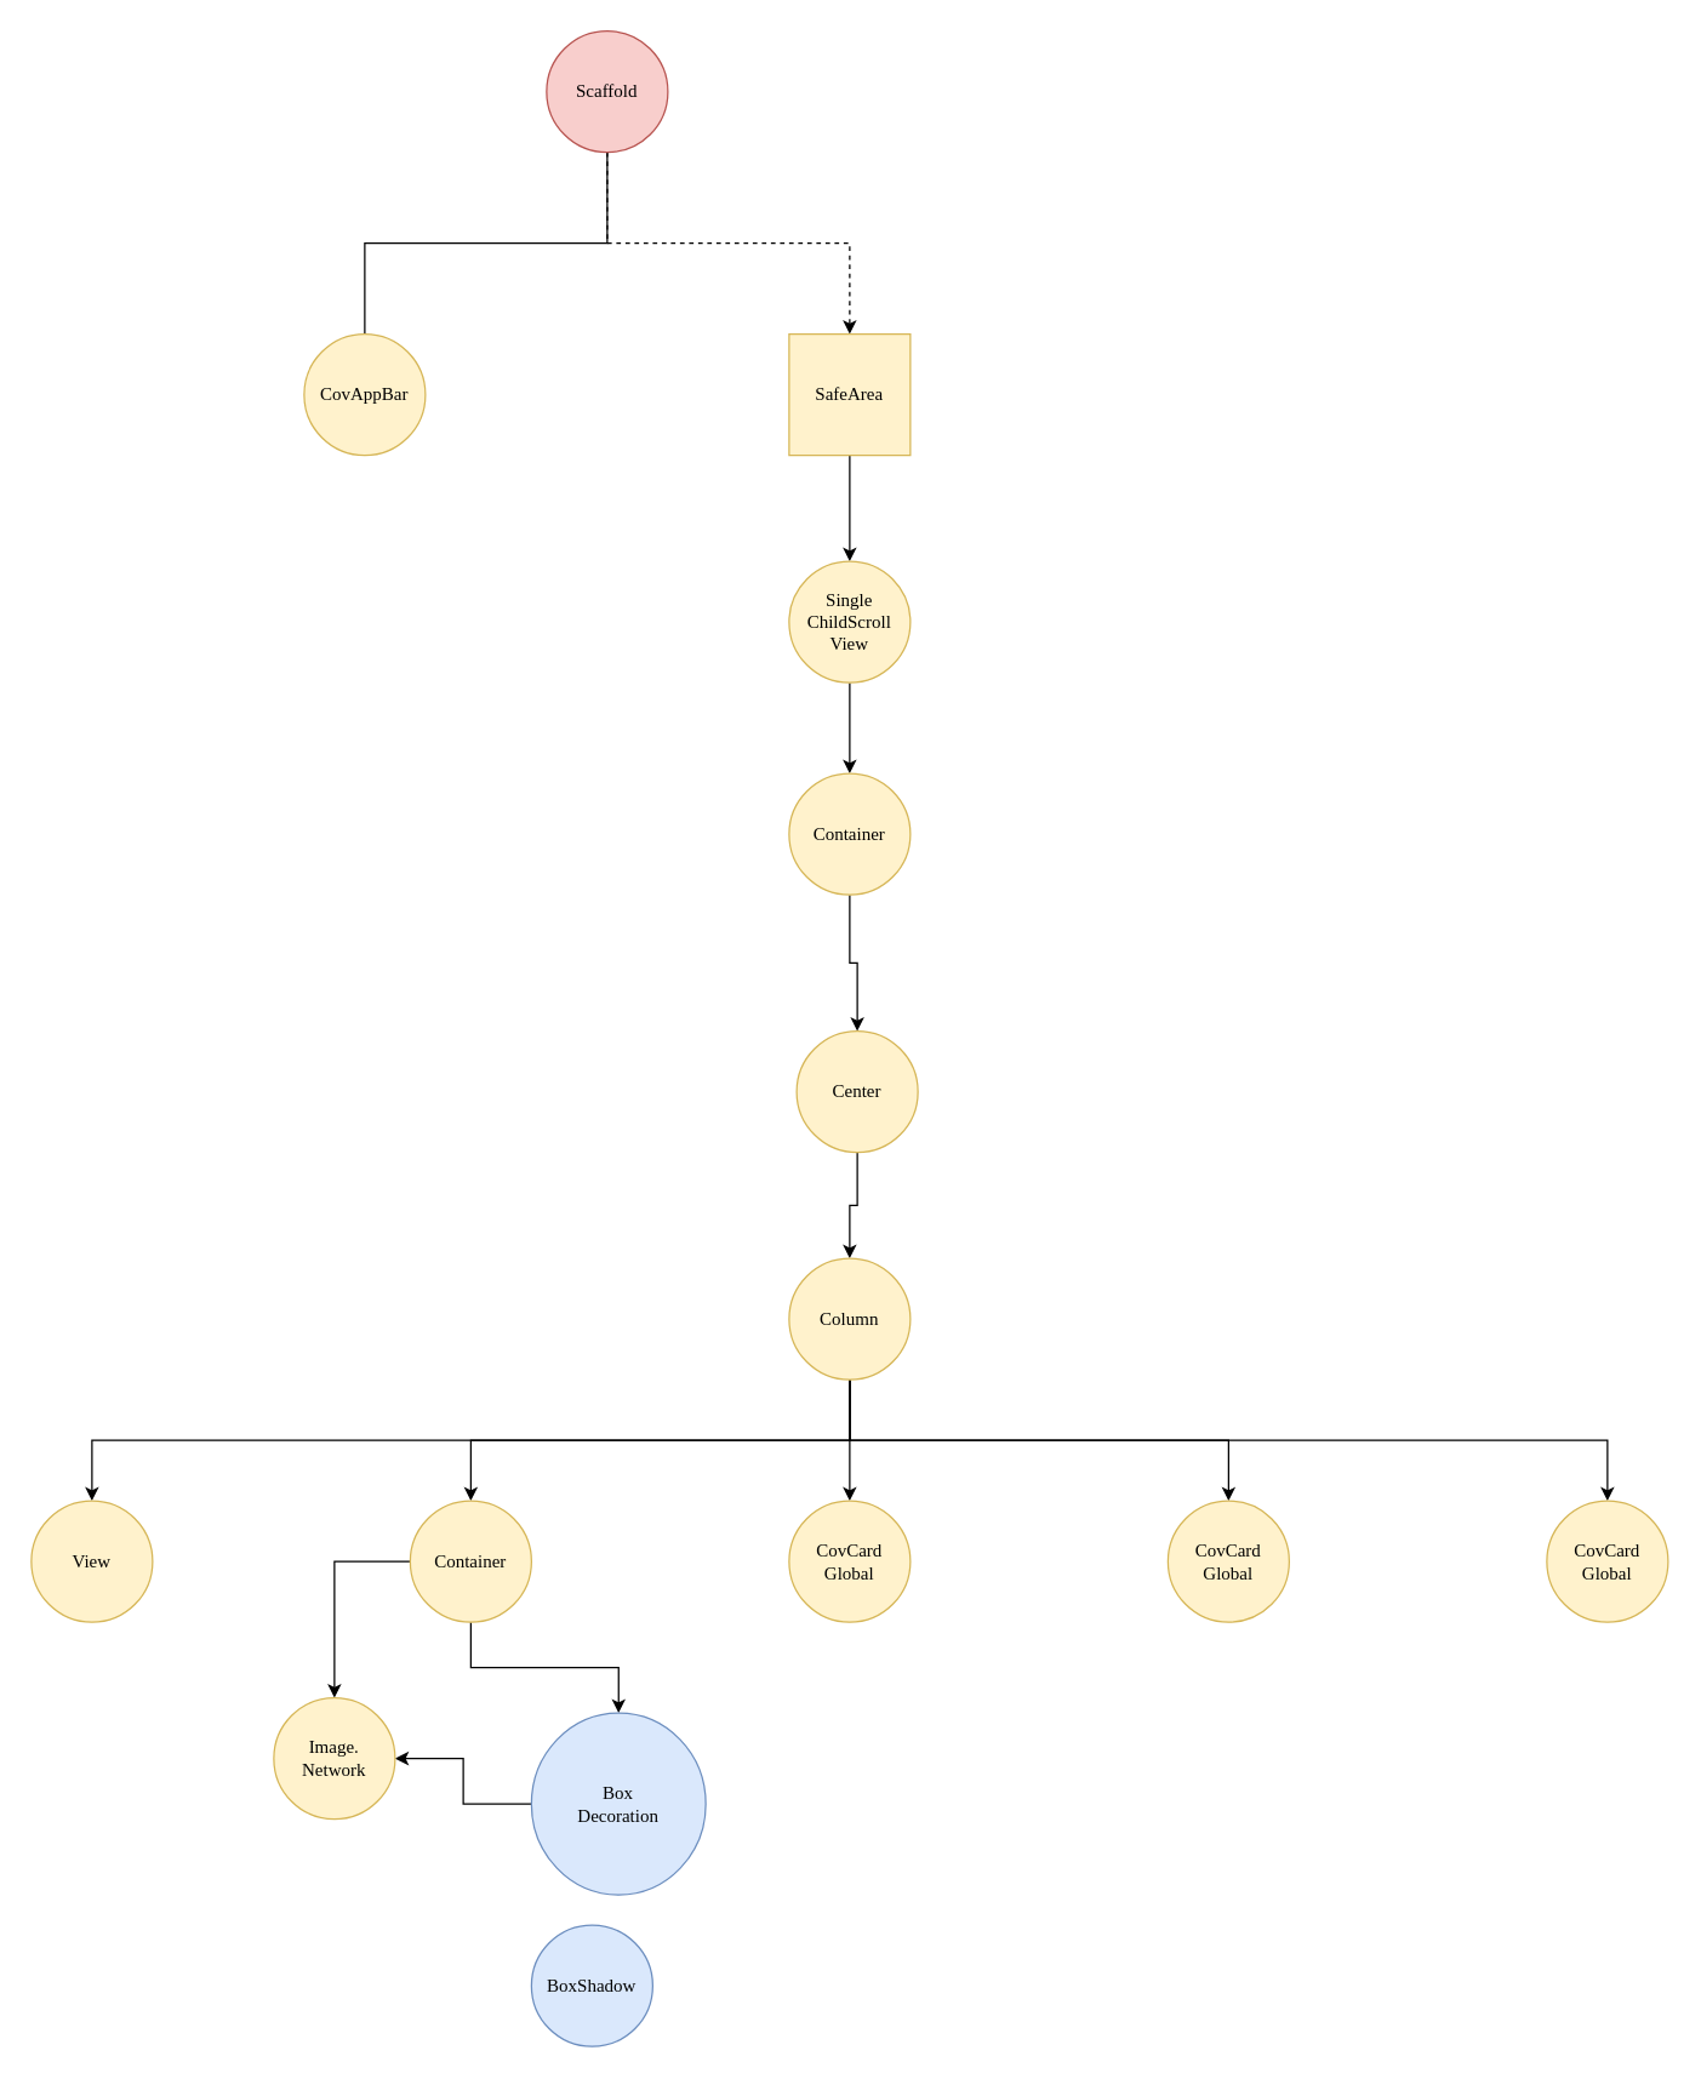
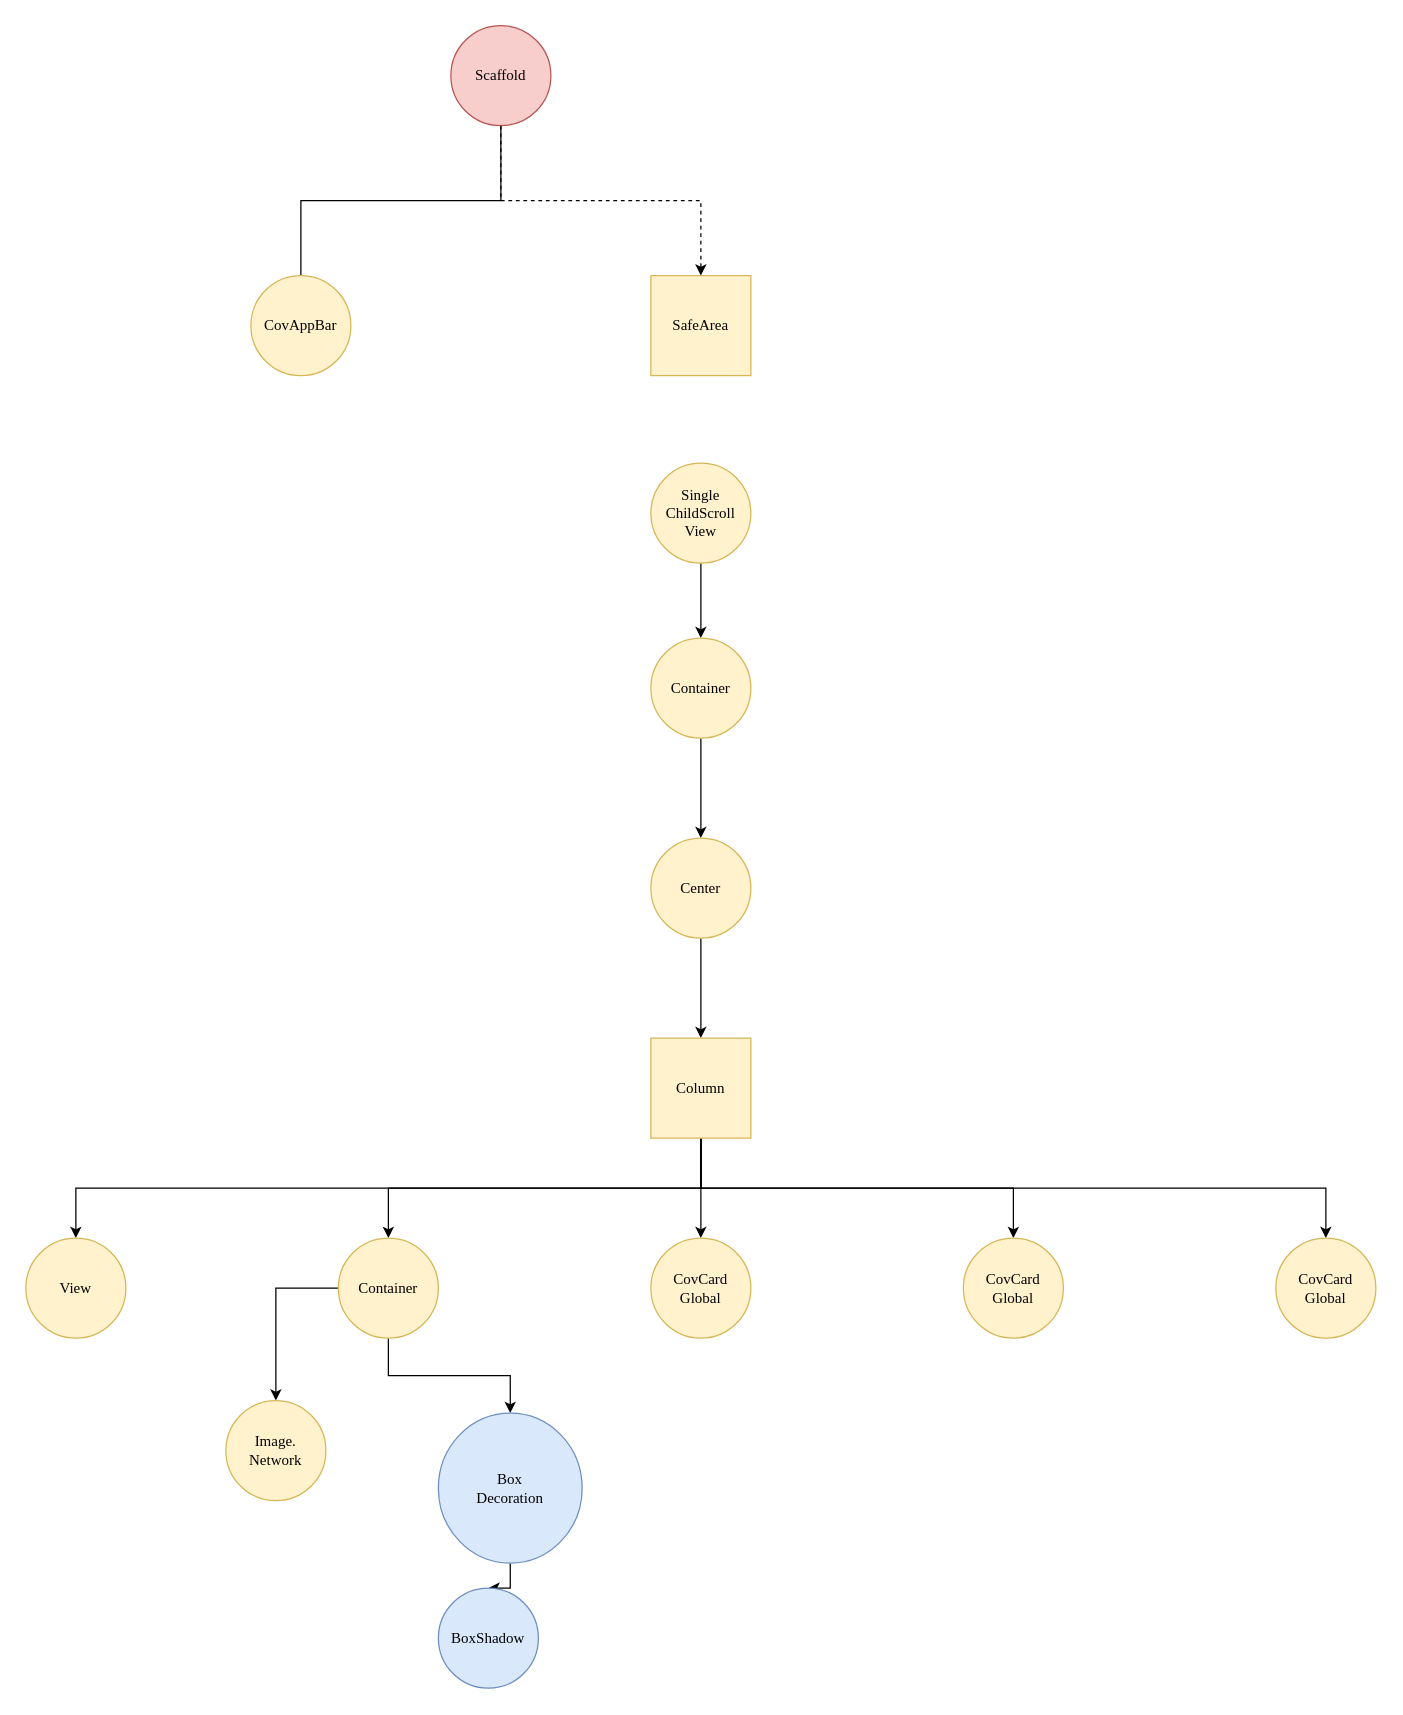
- <mxCell id="5" style="edgeStyle=orthogonalEdgeStyle;rounded=0;orthogonalLoop=1;jettySize=auto;html=1;" parent="1" source="6" target="9" edge="1"><mxGeometry relative="1" as="geometry" /></mxCell>
- <mxCell id="13" value="Center" style="ellipse;whiteSpace=wrap;html=1;aspect=fixed;fontFamily=Verdana;fillColor=#fff2cc;strokeColor=#d6b656;" parent="1" vertex="1"><mxGeometry x="525" y="680" width="80" height="80" as="geometry" /></mxCell>
+ <mxCell id="13" value="Center" style="ellipse;whiteSpace=wrap;html=1;aspect=fixed;fontFamily=Verdana;fillColor=#fff2cc;strokeColor=#d6b656;" parent="1" vertex="1"><mxGeometry x="520" y="670" width="80" height="80" as="geometry" /></mxCell>
- <mxCell id="19" value="Column" style="ellipse;whiteSpace=wrap;html=1;aspect=fixed;fontFamily=Verdana;fillColor=#fff2cc;strokeColor=#d6b656;" parent="1" vertex="1"><mxGeometry x="520" y="830" width="80" height="80" as="geometry" /></mxCell>
+ <mxCell id="19" value="Column" style="whiteSpace=wrap;html=1;aspect=fixed;fontFamily=Verdana;fillColor=#fff2cc;strokeColor=#d6b656;rounded=0;" parent="1" vertex="1"><mxGeometry x="520" y="830" width="80" height="80" as="geometry" /></mxCell>
- <mxCell id="27" style="edgeStyle=orthogonalEdgeStyle;rounded=0;orthogonalLoop=1;jettySize=auto;html=1;" edge="1" parent="1" source="28" target="29"><mxGeometry relative="1" as="geometry" /></mxCell>
+ <mxCell id="27" style="edgeStyle=orthogonalEdgeStyle;rounded=0;orthogonalLoop=1;jettySize=auto;html=1;" edge="1" parent="1" source="28" target="30"><mxGeometry relative="1" as="geometry" /></mxCell>
